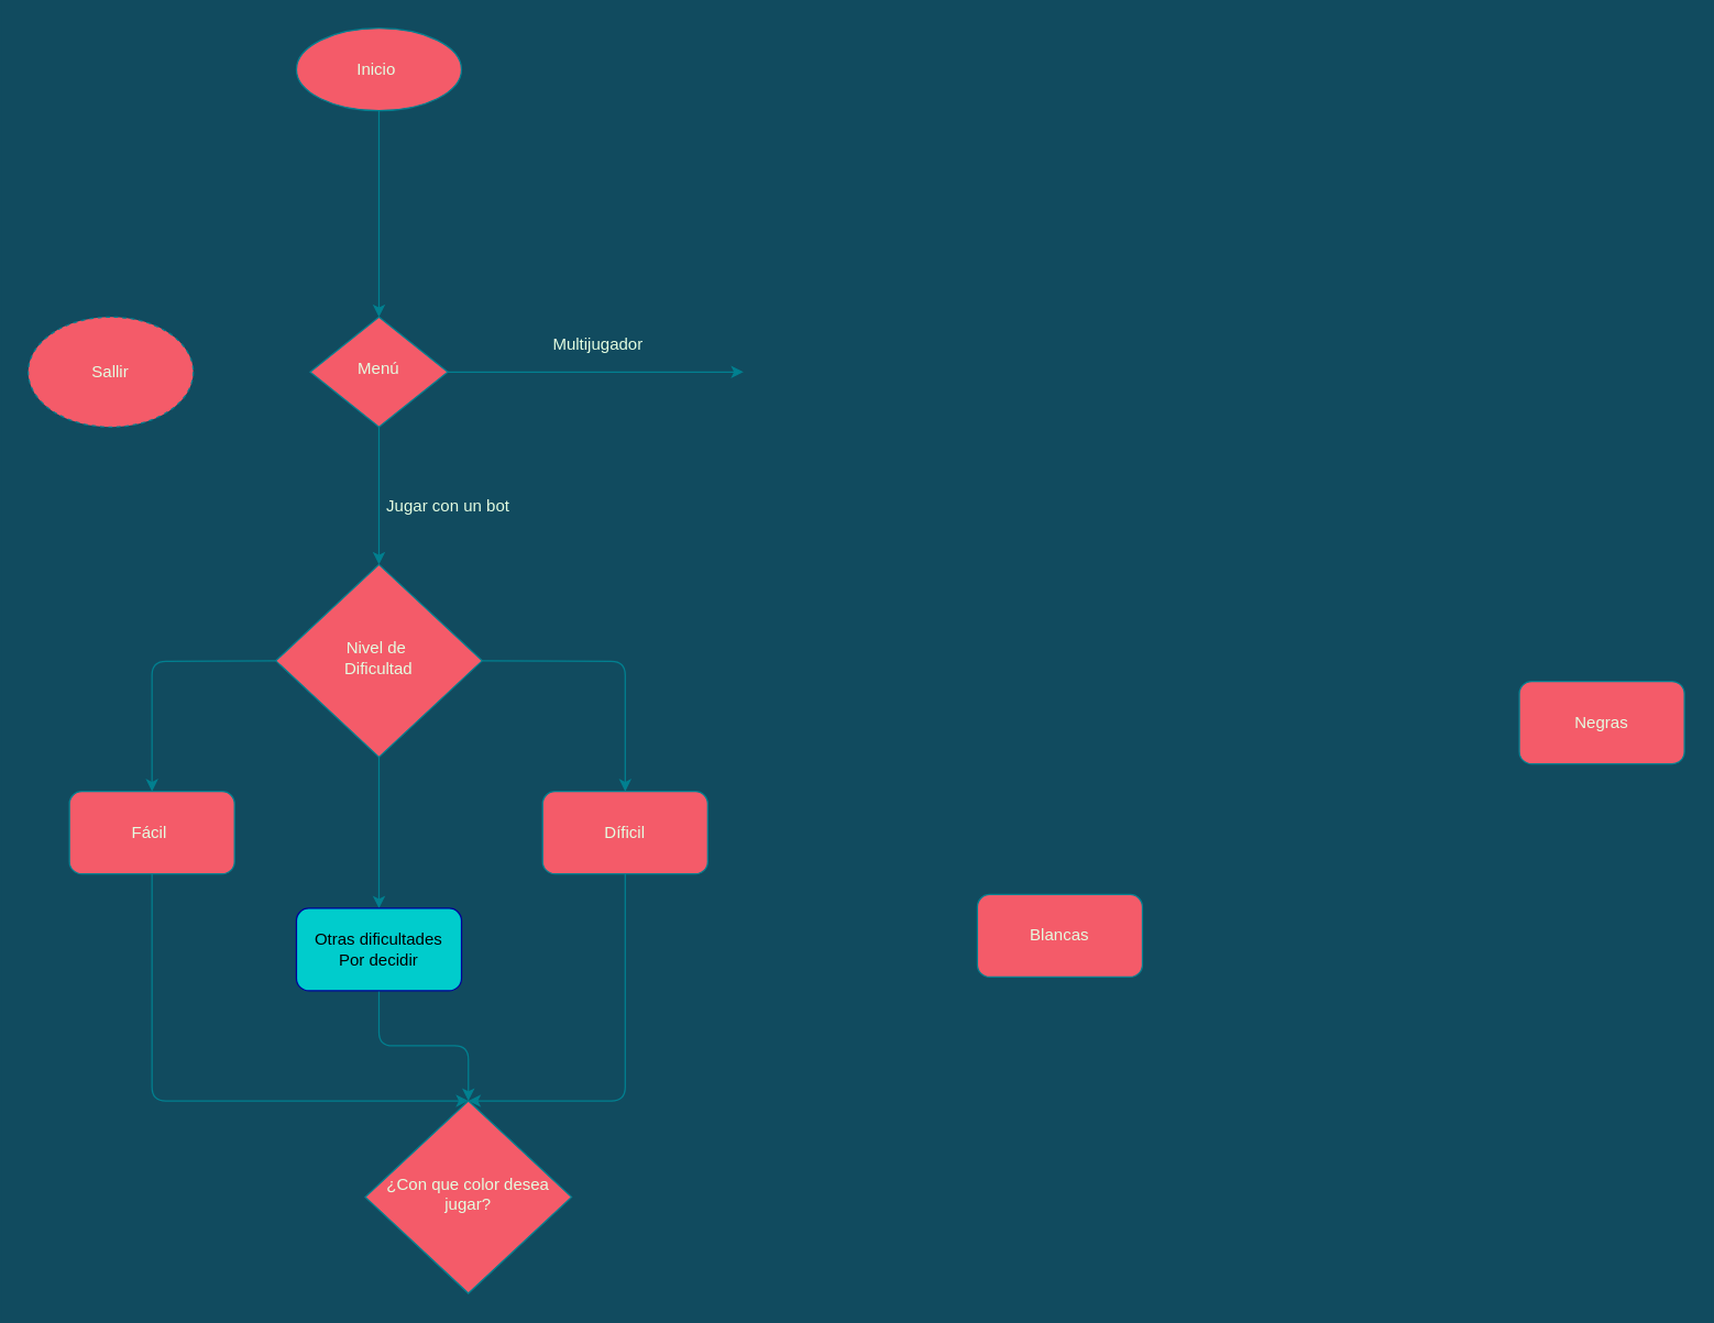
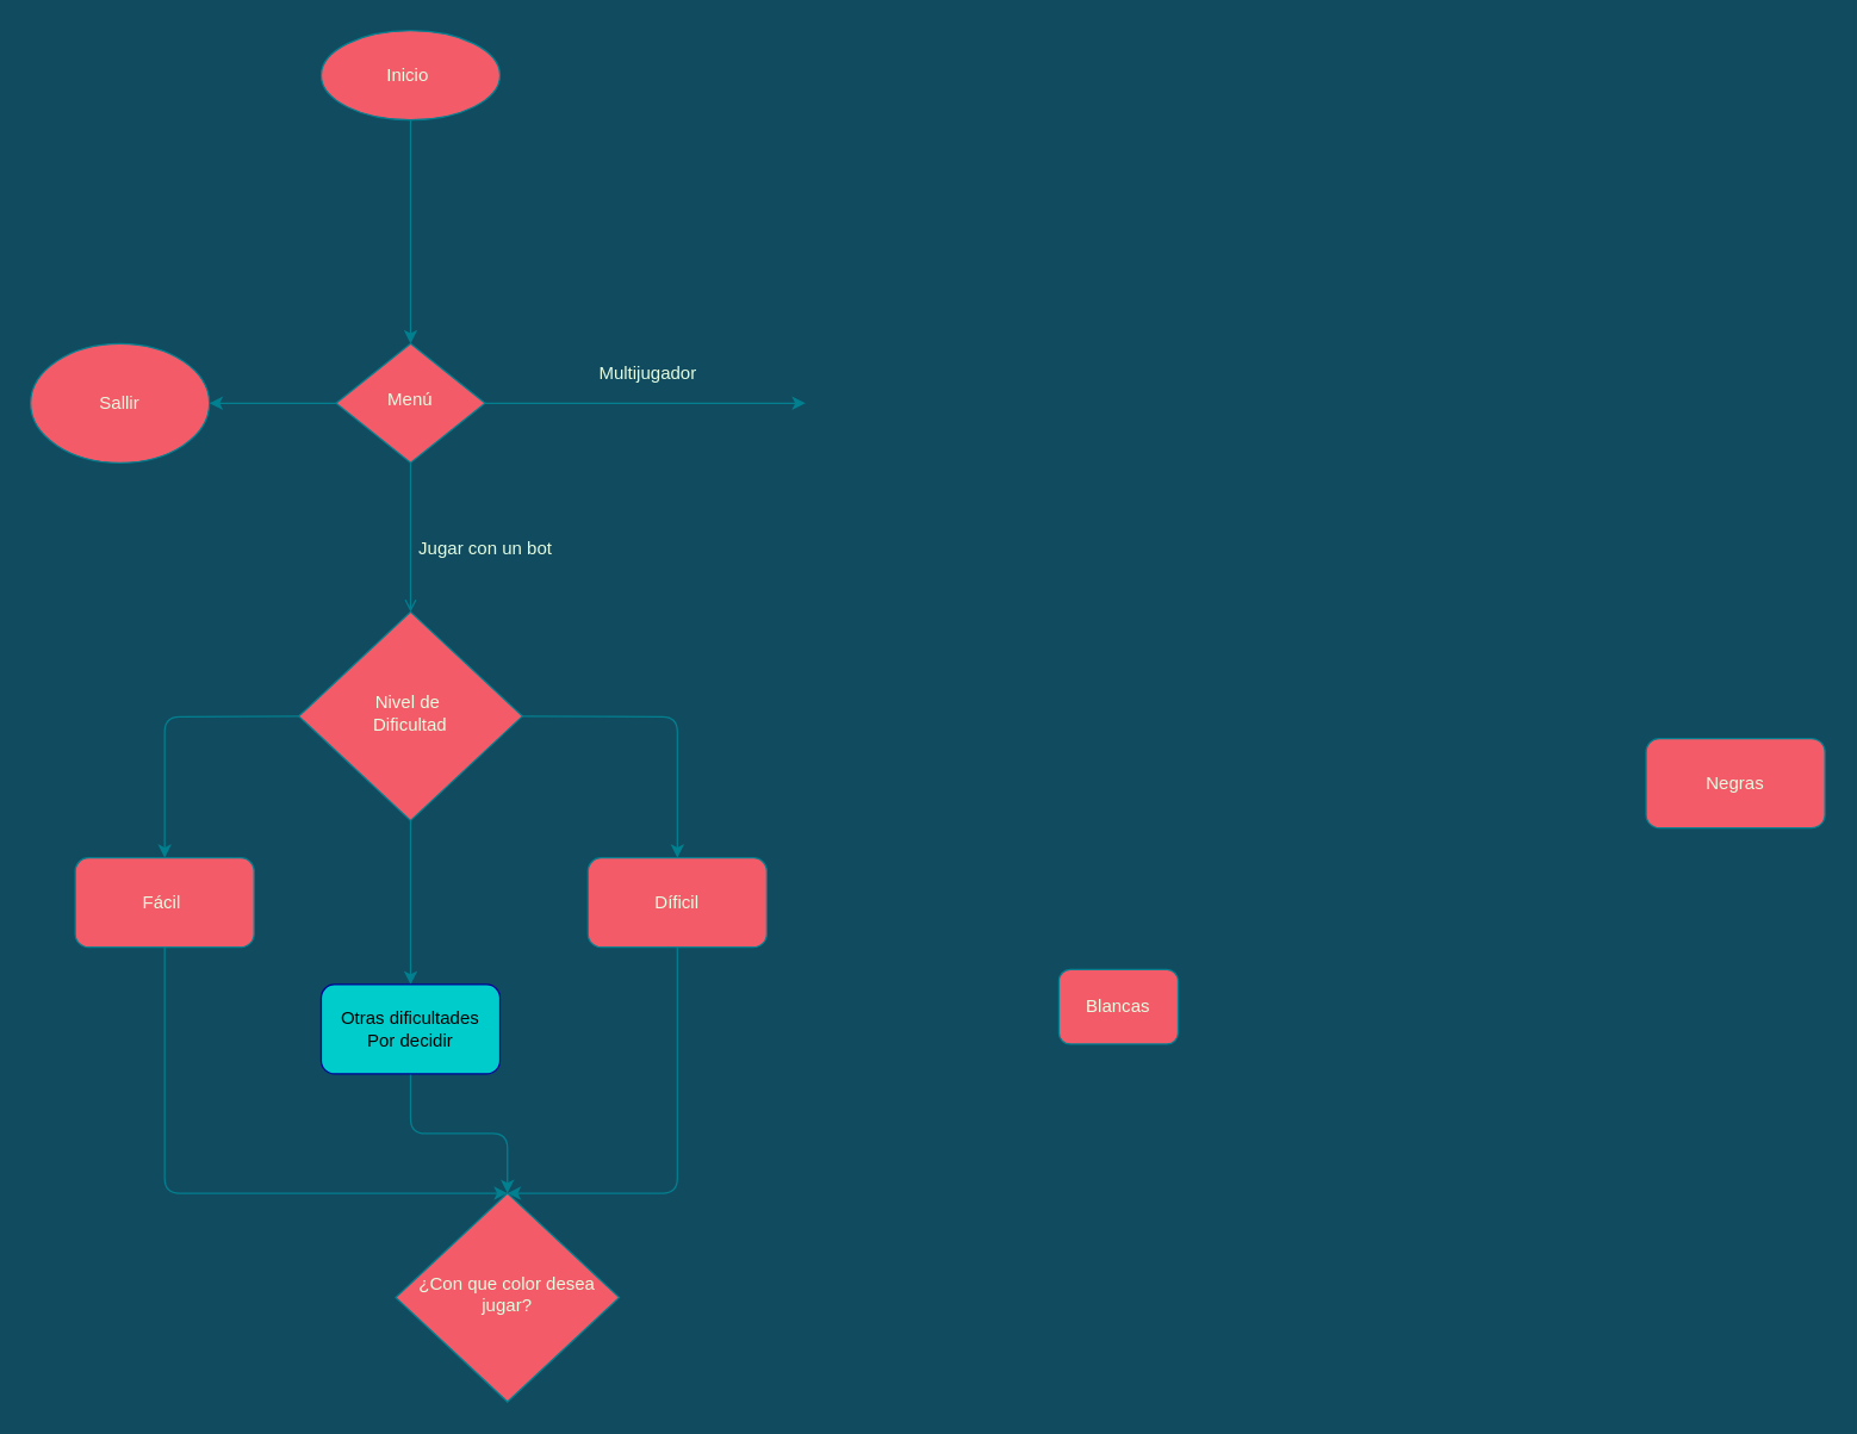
- <mxCell id="10" value="&lt;font style=&quot;vertical-align: inherit&quot;&gt;&lt;font style=&quot;vertical-align: inherit&quot;&gt;Sallir&lt;/font&gt;&lt;/font&gt;" style="ellipse;whiteSpace=wrap;html=1;fillColor=#F45B69;strokeColor=#028090;fontColor=#E4FDE1;dashed=1;" parent="1" vertex="1"><mxGeometry x="20" y="230" width="120" height="80" as="geometry" /></mxCell>
+ <mxCell id="10" value="&lt;font style=&quot;vertical-align: inherit&quot;&gt;&lt;font style=&quot;vertical-align: inherit&quot;&gt;Sallir&lt;/font&gt;&lt;/font&gt;" style="ellipse;whiteSpace=wrap;html=1;fillColor=#F45B69;strokeColor=#028090;fontColor=#E4FDE1;" parent="1" vertex="1"><mxGeometry x="20" y="230" width="120" height="80" as="geometry" /></mxCell>
+ <mxCell id="2" value="" style="edgeStyle=orthogonalEdgeStyle;curved=0;rounded=1;sketch=0;orthogonalLoop=1;jettySize=auto;html=1;strokeColor=#028090;fillColor=#F45B69;fontColor=#E4FDE1;" edge="1" parent="1" source="5" target="10"><mxGeometry relative="1" as="geometry" /></mxCell>
- <mxCell id="4" style="edgeStyle=orthogonalEdgeStyle;curved=0;rounded=1;sketch=0;orthogonalLoop=1;jettySize=auto;html=1;entryX=0.5;entryY=0;entryDx=0;entryDy=0;strokeColor=#028090;fillColor=#F45B69;fontColor=#E4FDE1;" edge="1" parent="1" source="5" target="16"><mxGeometry relative="1" as="geometry" /></mxCell>
+ <mxCell id="4" style="edgeStyle=orthogonalEdgeStyle;curved=0;rounded=1;sketch=0;orthogonalLoop=1;jettySize=auto;html=1;entryX=0.5;entryY=0;entryDx=0;entryDy=0;strokeColor=#028090;fillColor=#F45B69;fontColor=#E4FDE1;endArrow=open;" edge="1" parent="1" source="5" target="16"><mxGeometry relative="1" as="geometry" /></mxCell>
- <mxCell id="12" value="Blancas" style="rounded=1;whiteSpace=wrap;html=1;fillColor=#F45B69;strokeColor=#028090;fontColor=#E4FDE1;" parent="1" vertex="1"><mxGeometry x="710" y="650" width="120" height="60" as="geometry" /></mxCell>
+ <mxCell id="12" value="Blancas" style="rounded=1;whiteSpace=wrap;html=1;fillColor=#F45B69;strokeColor=#028090;fontColor=#E4FDE1;" parent="1" vertex="1"><mxGeometry x="710" y="650" width="80" height="50" as="geometry" /></mxCell>
